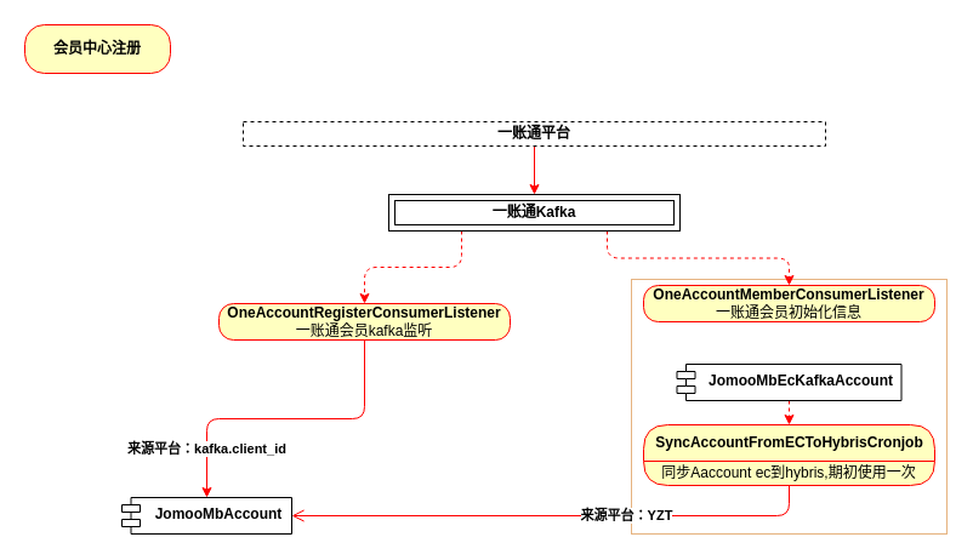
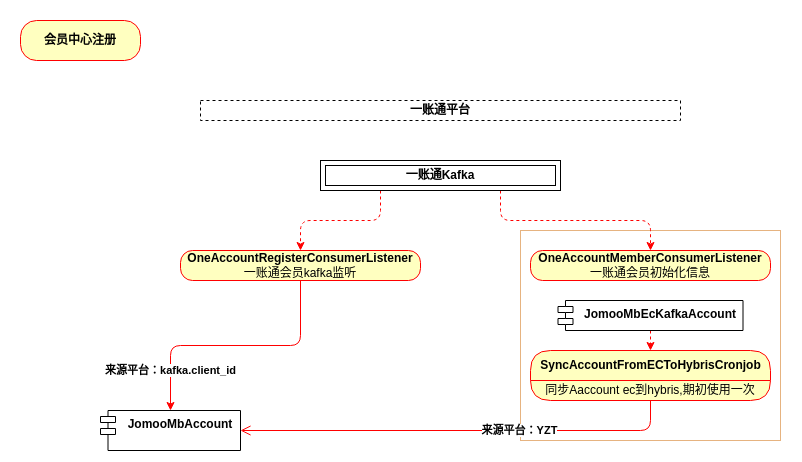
- <mxCell id="5" style="edgeStyle=orthogonalEdgeStyle;rounded=1;orthogonalLoop=1;jettySize=auto;html=1;exitX=0.5;exitY=1;exitDx=0;exitDy=0;entryX=0.5;entryY=0;entryDx=0;entryDy=0;strokeColor=#FF0000;" edge="1" parent="1" source="6" target="14"><mxGeometry relative="1" as="geometry" /></mxCell>
- <mxCell id="9" value="&lt;b&gt;OneAccountMemberConsumerListener&lt;br&gt;&lt;/b&gt;一账通会员初始化信息" style="rounded=1;whiteSpace=wrap;html=1;arcSize=40;fontColor=#000000;fillColor=#ffffc0;strokeColor=#ff0000;" vertex="1" parent="1"><mxGeometry x="530" y="235" width="240" height="30" as="geometry" /></mxCell>
+ <mxCell id="9" value="&lt;b&gt;OneAccountMemberConsumerListener&lt;br&gt;&lt;/b&gt;一账通会员初始化信息" style="rounded=1;whiteSpace=wrap;html=1;arcSize=40;fontColor=#000000;fillColor=#ffffc0;strokeColor=#ff0000;" vertex="1" parent="1"><mxGeometry x="530" y="250" width="240" height="30" as="geometry" /></mxCell>
- <mxCell id="3" value="JomooMbAccount" style="shape=module;align=left;spacingLeft=20;align=center;verticalAlign=top;jettyWidth=15;jettyHeight=6;fontStyle=1" vertex="1" parent="1"><mxGeometry x="100" y="410" width="140" height="30" as="geometry" /></mxCell>
+ <mxCell id="3" value="JomooMbAccount" style="shape=module;align=left;spacingLeft=20;align=center;verticalAlign=top;jettyWidth=15;jettyHeight=6;fontStyle=1" vertex="1" parent="1"><mxGeometry x="100" y="410" width="140" height="40" as="geometry" /></mxCell>
